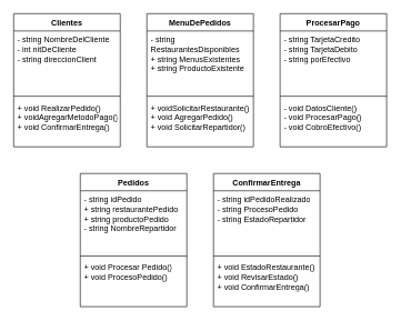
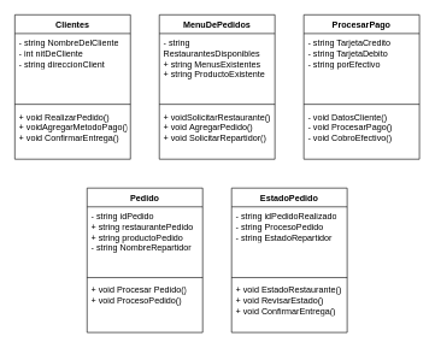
- <mxCell id="14" value="Pedidos" style="swimlane;fontStyle=1;align=center;verticalAlign=top;childLayout=stackLayout;horizontal=1;startSize=26;horizontalStack=0;resizeParent=1;resizeParentMax=0;resizeLast=0;collapsible=1;marginBottom=0;whiteSpace=wrap;html=1;" vertex="1" parent="1"><mxGeometry x="120" y="260" width="160" height="200" as="geometry" /></mxCell>
+ <mxCell id="14" value="Pedido" style="swimlane;fontStyle=1;align=center;verticalAlign=top;childLayout=stackLayout;horizontal=1;startSize=26;horizontalStack=0;resizeParent=1;resizeParentMax=0;resizeLast=0;collapsible=1;marginBottom=0;whiteSpace=wrap;html=1;" vertex="1" parent="1"><mxGeometry x="120" y="260" width="160" height="200" as="geometry" /></mxCell>
- <mxCell id="18" value="ConfirmarEntrega" style="swimlane;fontStyle=1;align=center;verticalAlign=top;childLayout=stackLayout;horizontal=1;startSize=26;horizontalStack=0;resizeParent=1;resizeParentMax=0;resizeLast=0;collapsible=1;marginBottom=0;whiteSpace=wrap;html=1;" vertex="1" parent="1"><mxGeometry x="320" y="260" width="160" height="200" as="geometry" /></mxCell>
+ <mxCell id="18" value="EstadoPedido" style="swimlane;fontStyle=1;align=center;verticalAlign=top;childLayout=stackLayout;horizontal=1;startSize=26;horizontalStack=0;resizeParent=1;resizeParentMax=0;resizeLast=0;collapsible=1;marginBottom=0;whiteSpace=wrap;html=1;" vertex="1" parent="1"><mxGeometry x="320" y="260" width="160" height="200" as="geometry" /></mxCell>
